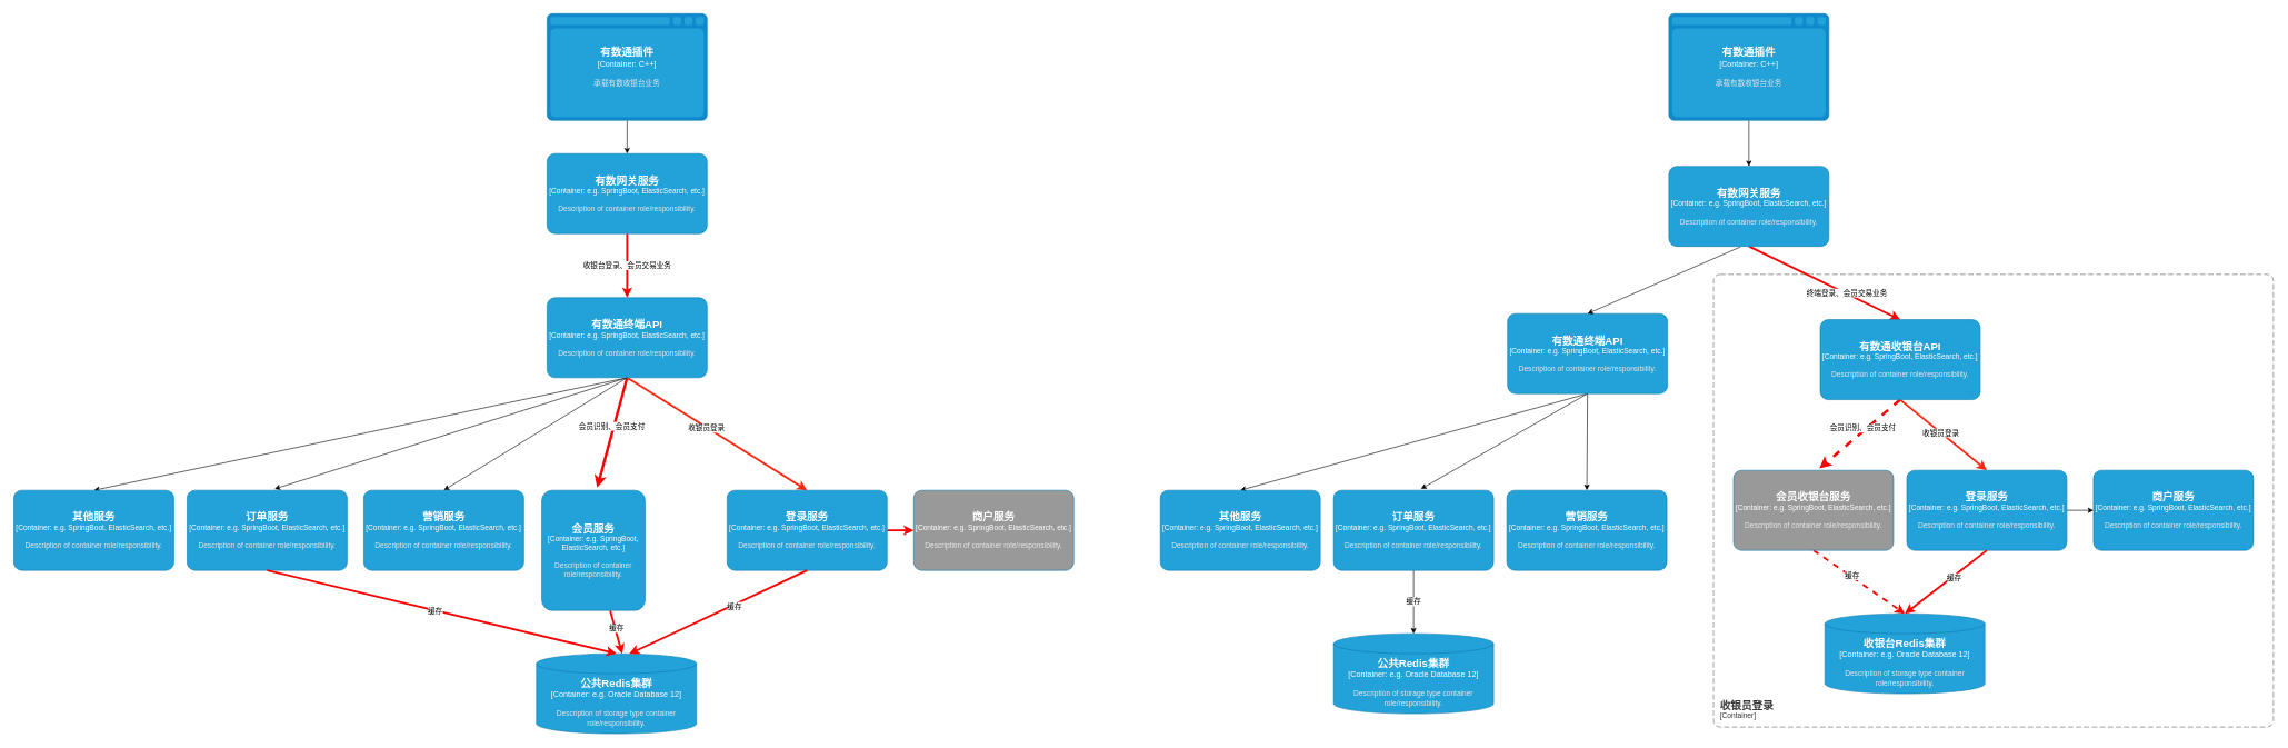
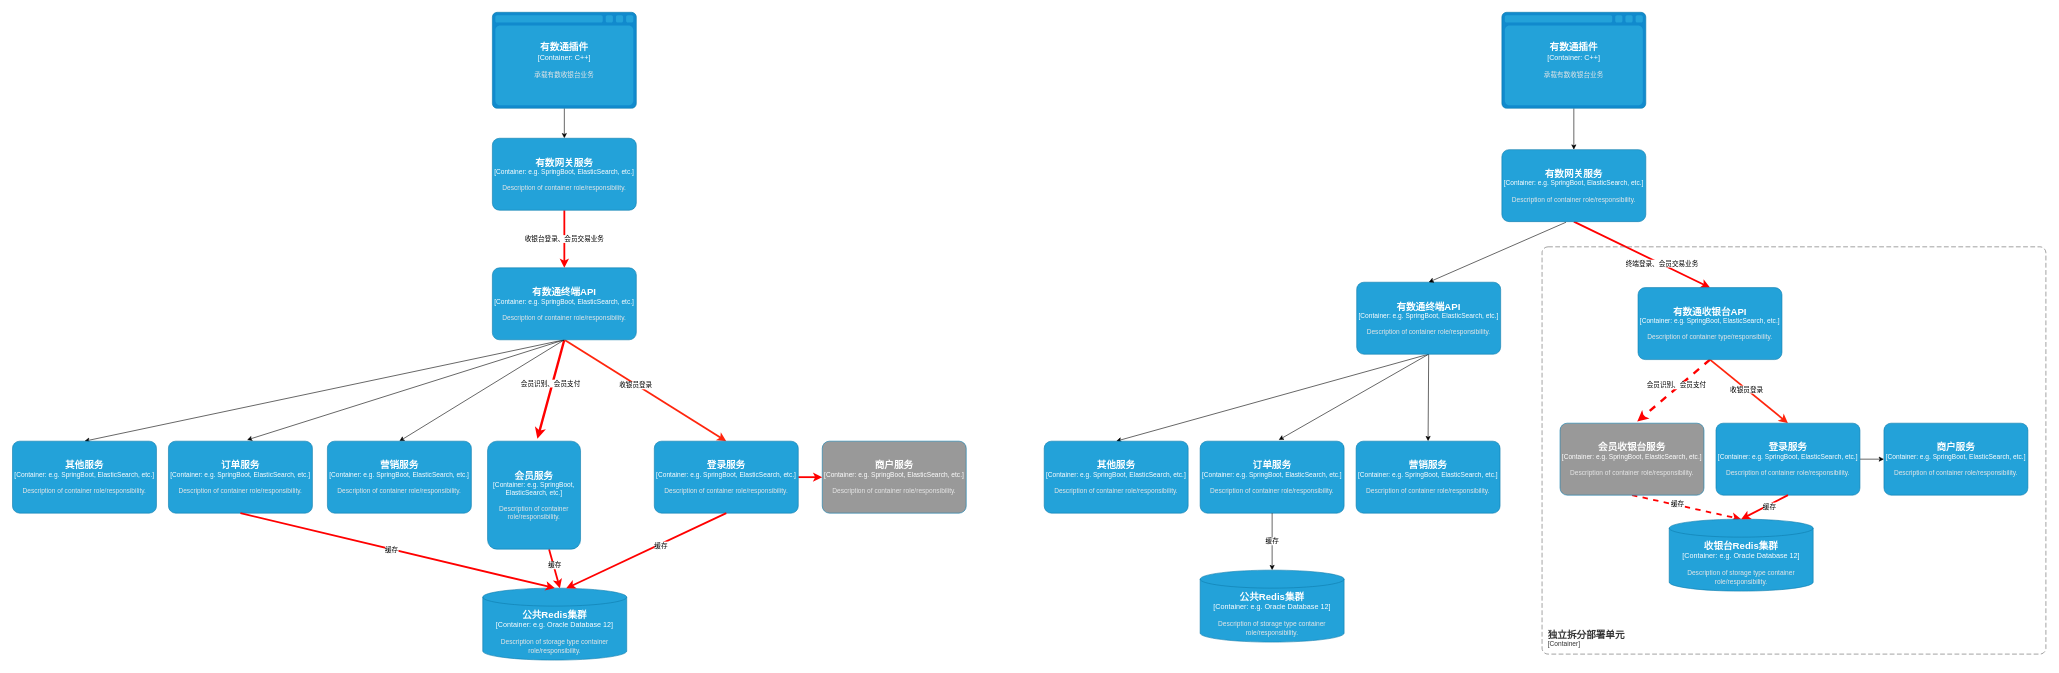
- <mxCell id="49" value="&lt;font style=&quot;font-size: 16px&quot;&gt;&lt;b&gt;有数通收银台API&lt;/b&gt;&lt;/font&gt;&lt;div&gt;[Container: e.g. SpringBoot, ElasticSearch, etc.]&lt;/div&gt;&lt;br&gt;&lt;div&gt;&lt;font style=&quot;font-size: 11px&quot;&gt;&lt;font color=&quot;#E6E6E6&quot;&gt;Description of container role/responsibility.&lt;/font&gt;&lt;/div&gt;" style="rounded=1;whiteSpace=wrap;html=1;fontSize=11;labelBackgroundColor=none;fillColor=#23A2D9;fontColor=#ffffff;align=center;arcSize=10;strokeColor=#0E7DAD;metaEdit=1;resizable=0;points=[[0.25,0,0],[0.5,0,0],[0.75,0,0],[1,0.25,0],[1,0.5,0],[1,0.75,0],[0.75,1,0],[0.5,1,0],[0.25,1,0],[0,0.75,0],[0,0.5,0],[0,0.25,0]];" vertex="1" parent="1"><mxGeometry x="2730" y="479" width="240" height="120" as="geometry" /></mxCell>
+ <mxCell id="49" value="&lt;font style=&quot;font-size: 16px&quot;&gt;&lt;b&gt;有数通收银台API&lt;/b&gt;&lt;/font&gt;&lt;div&gt;[Container: e.g. SpringBoot, ElasticSearch, etc.]&lt;/div&gt;&lt;br&gt;&lt;div&gt;&lt;font style=&quot;font-size: 11px&quot;&gt;&lt;font color=&quot;#E6E6E6&quot;&gt;Description of container type/responsibility.&lt;/font&gt;&lt;/div&gt;" style="rounded=1;whiteSpace=wrap;html=1;fontSize=11;labelBackgroundColor=none;fillColor=#23A2D9;fontColor=#ffffff;align=center;arcSize=10;strokeColor=#0E7DAD;metaEdit=1;resizable=0;points=[[0.25,0,0],[0.5,0,0],[0.75,0,0],[1,0.25,0],[1,0.5,0],[1,0.75,0],[0.75,1,0],[0.5,1,0],[0.25,1,0],[0,0.75,0],[0,0.5,0],[0,0.25,0]];" vertex="1" parent="1"><mxGeometry x="2730" y="479" width="240" height="120" as="geometry" /></mxCell>
- <mxCell id="45" value="&lt;font style=&quot;font-size: 16px&quot;&gt;&lt;b&gt;收银台Redis集群&lt;/b&gt;&lt;/font&gt;&lt;div&gt;[Container:&amp;nbsp;e.g. Oracle Database 12]&lt;/div&gt;&lt;br&gt;&lt;div&gt;&lt;font style=&quot;font-size: 11px&quot;&gt;&lt;font color=&quot;#E6E6E6&quot;&gt;Description of storage type container role/responsibility.&lt;/font&gt;&lt;/div&gt;" style="shape=cylinder3;size=15;whiteSpace=wrap;html=1;boundedLbl=1;rounded=0;labelBackgroundColor=none;fillColor=#23A2D9;fontSize=12;fontColor=#ffffff;align=center;strokeColor=#0E7DAD;metaEdit=1;points=[[0.5,0,0],[1,0.25,0],[1,0.5,0],[1,0.75,0],[0.5,1,0],[0,0.75,0],[0,0.5,0],[0,0.25,0]];resizable=0;" vertex="1" parent="1"><mxGeometry x="2737" y="920" width="240" height="120" as="geometry" /></mxCell>
+ <mxCell id="45" value="&lt;font style=&quot;font-size: 16px&quot;&gt;&lt;b&gt;收银台Redis集群&lt;/b&gt;&lt;/font&gt;&lt;div&gt;[Container:&amp;nbsp;e.g. Oracle Database 12]&lt;/div&gt;&lt;br&gt;&lt;div&gt;&lt;font style=&quot;font-size: 11px&quot;&gt;&lt;font color=&quot;#E6E6E6&quot;&gt;Description of storage type container role/responsibility.&lt;/font&gt;&lt;/div&gt;" style="shape=cylinder3;size=15;whiteSpace=wrap;html=1;boundedLbl=1;rounded=0;labelBackgroundColor=none;fillColor=#23A2D9;fontSize=12;fontColor=#ffffff;align=center;strokeColor=#0E7DAD;metaEdit=1;points=[[0.5,0,0],[1,0.25,0],[1,0.5,0],[1,0.75,0],[0.5,1,0],[0,0.75,0],[0,0.5,0],[0,0.25,0]];resizable=0;" vertex="1" parent="1"><mxGeometry x="2782" y="865" width="240" height="120" as="geometry" /></mxCell>
- <mxCell id="50" value="&lt;font style=&quot;font-size: 16px&quot;&gt;&lt;b&gt;&lt;div style=&quot;text-align: left&quot;&gt;收银员登录&lt;/div&gt;&lt;/b&gt;&lt;/font&gt;&lt;div style=&quot;text-align: left&quot;&gt;[Container]&lt;/div&gt;" style="rounded=1;fontSize=11;whiteSpace=wrap;html=1;dashed=1;arcSize=20;fillColor=none;strokeColor=#666666;fontColor=#333333;labelBackgroundColor=none;align=left;verticalAlign=bottom;labelBorderColor=none;spacingTop=0;spacing=10;dashPattern=8 4;metaEdit=1;rotatable=0;perimeter=rectanglePerimeter;noLabel=0;labelPadding=0;allowArrows=0;connectable=0;expand=0;recursiveResize=0;editable=1;pointerEvents=0;absoluteArcSize=1;points=[[0.25,0,0],[0.5,0,0],[0.75,0,0],[1,0.25,0],[1,0.5,0],[1,0.75,0],[0.75,1,0],[0.5,1,0],[0.25,1,0],[0,0.75,0],[0,0.5,0],[0,0.25,0]];" vertex="1" parent="1"><mxGeometry x="2570" y="411" width="840" height="679" as="geometry" /></mxCell>
+ <mxCell id="50" value="&lt;font style=&quot;font-size: 16px&quot;&gt;&lt;b&gt;&lt;div style=&quot;text-align: left&quot;&gt;独立拆分部署单元&lt;/div&gt;&lt;/b&gt;&lt;/font&gt;&lt;div style=&quot;text-align: left&quot;&gt;[Container]&lt;/div&gt;" style="rounded=1;fontSize=11;whiteSpace=wrap;html=1;dashed=1;arcSize=20;fillColor=none;strokeColor=#666666;fontColor=#333333;labelBackgroundColor=none;align=left;verticalAlign=bottom;labelBorderColor=none;spacingTop=0;spacing=10;dashPattern=8 4;metaEdit=1;rotatable=0;perimeter=rectanglePerimeter;noLabel=0;labelPadding=0;allowArrows=0;connectable=0;expand=0;recursiveResize=0;editable=1;pointerEvents=0;absoluteArcSize=1;points=[[0.25,0,0],[0.5,0,0],[0.75,0,0],[1,0.25,0],[1,0.5,0],[1,0.75,0],[0.75,1,0],[0.5,1,0],[0.25,1,0],[0,0.75,0],[0,0.5,0],[0,0.25,0]];" vertex="1" parent="1"><mxGeometry x="2570" y="411" width="840" height="679" as="geometry" /></mxCell>
